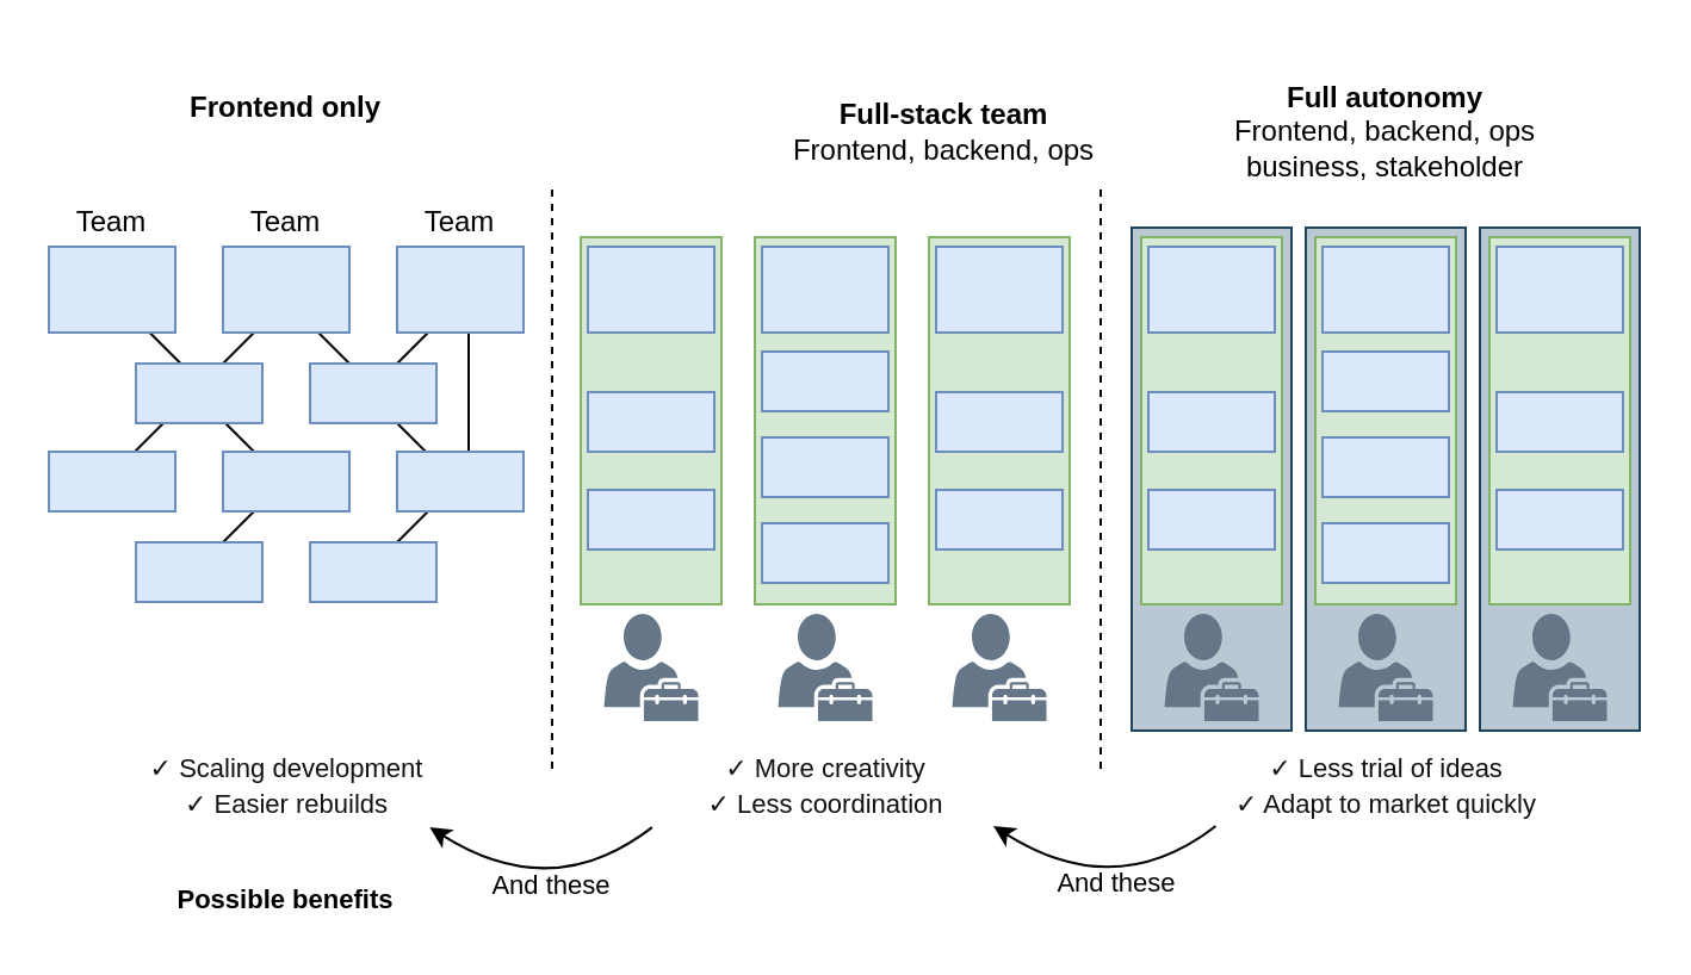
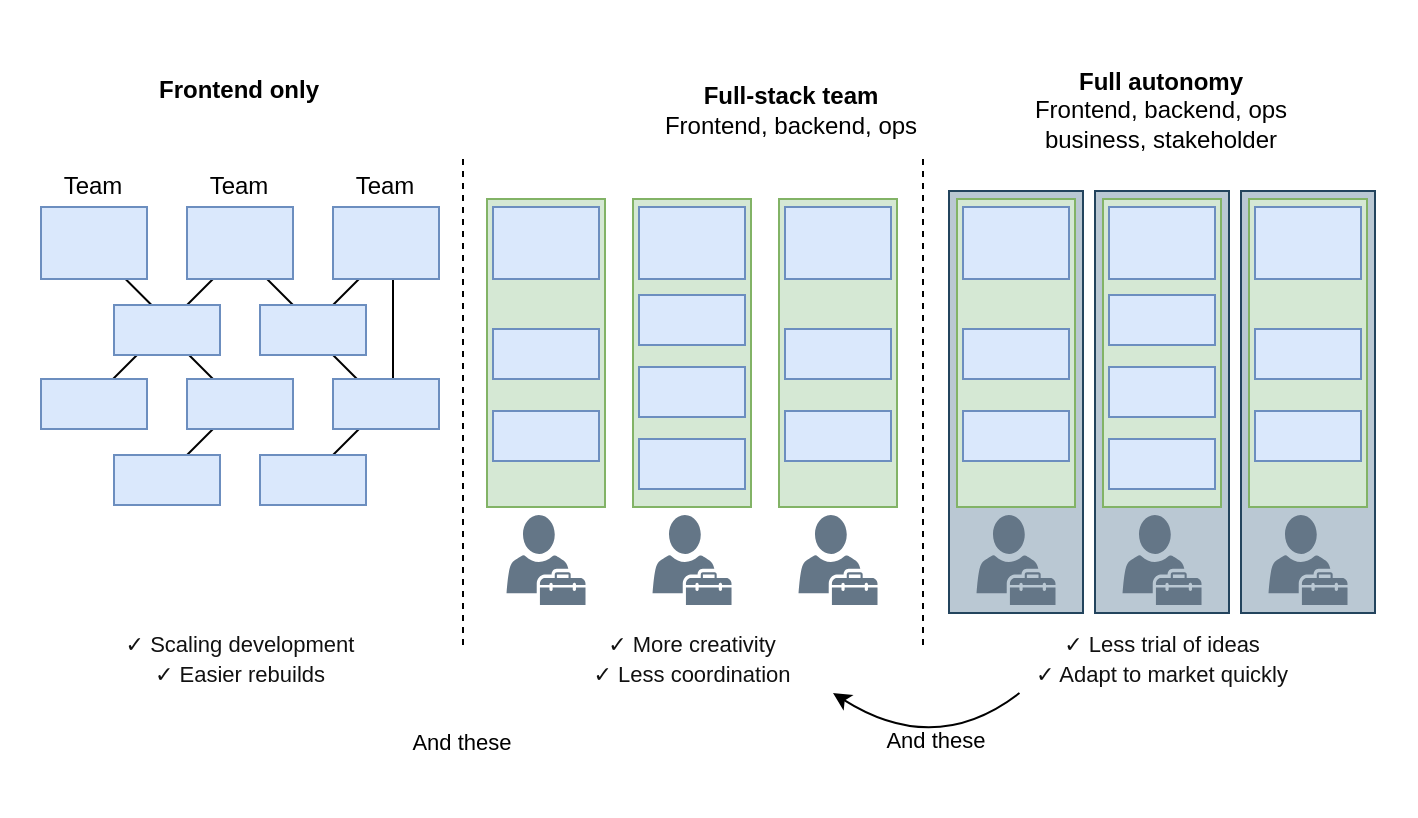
- <mxCell id="80" value="" style="curved=1;endArrow=classic;html=1;rounded=0;fontFamily=Helvetica;fontSize=11;exitX=0.073;exitY=1.086;exitDx=0;exitDy=0;exitPerimeter=0;entryX=0.854;entryY=1.086;entryDx=0;entryDy=0;entryPerimeter=0;" edge="1" parent="1" source="59" target="58"><mxGeometry width="50" height="50" relative="1" as="geometry"><mxPoint x="379" y="274" as="sourcePoint" /><mxPoint x="429" y="224" as="targetPoint" /><Array as="points"><mxPoint x="231" y="379" /></Array></mxGeometry></mxCell>
- <mxCell id="67" value="&lt;b&gt;Possible benefits&lt;/b&gt;" style="text;html=1;strokeColor=none;fillColor=none;align=center;verticalAlign=middle;whiteSpace=wrap;rounded=0;fontFamily=Helvetica;fontSize=11;" vertex="1" parent="1"><mxGeometry x="71" y="367" width="97" height="20" as="geometry" /></mxCell>
